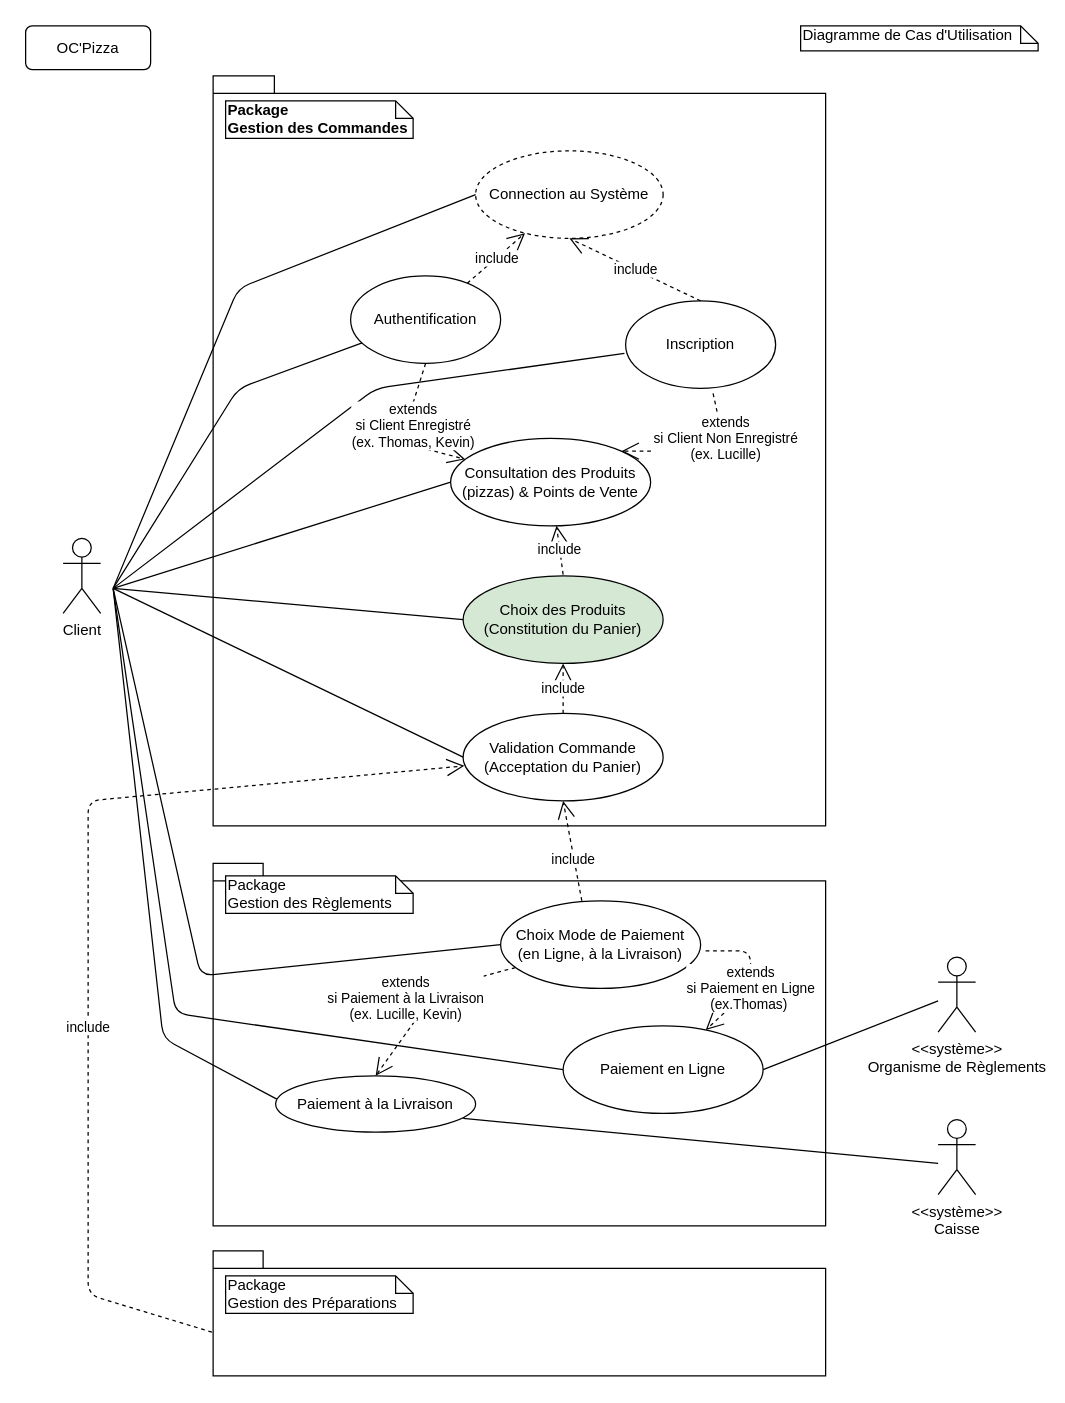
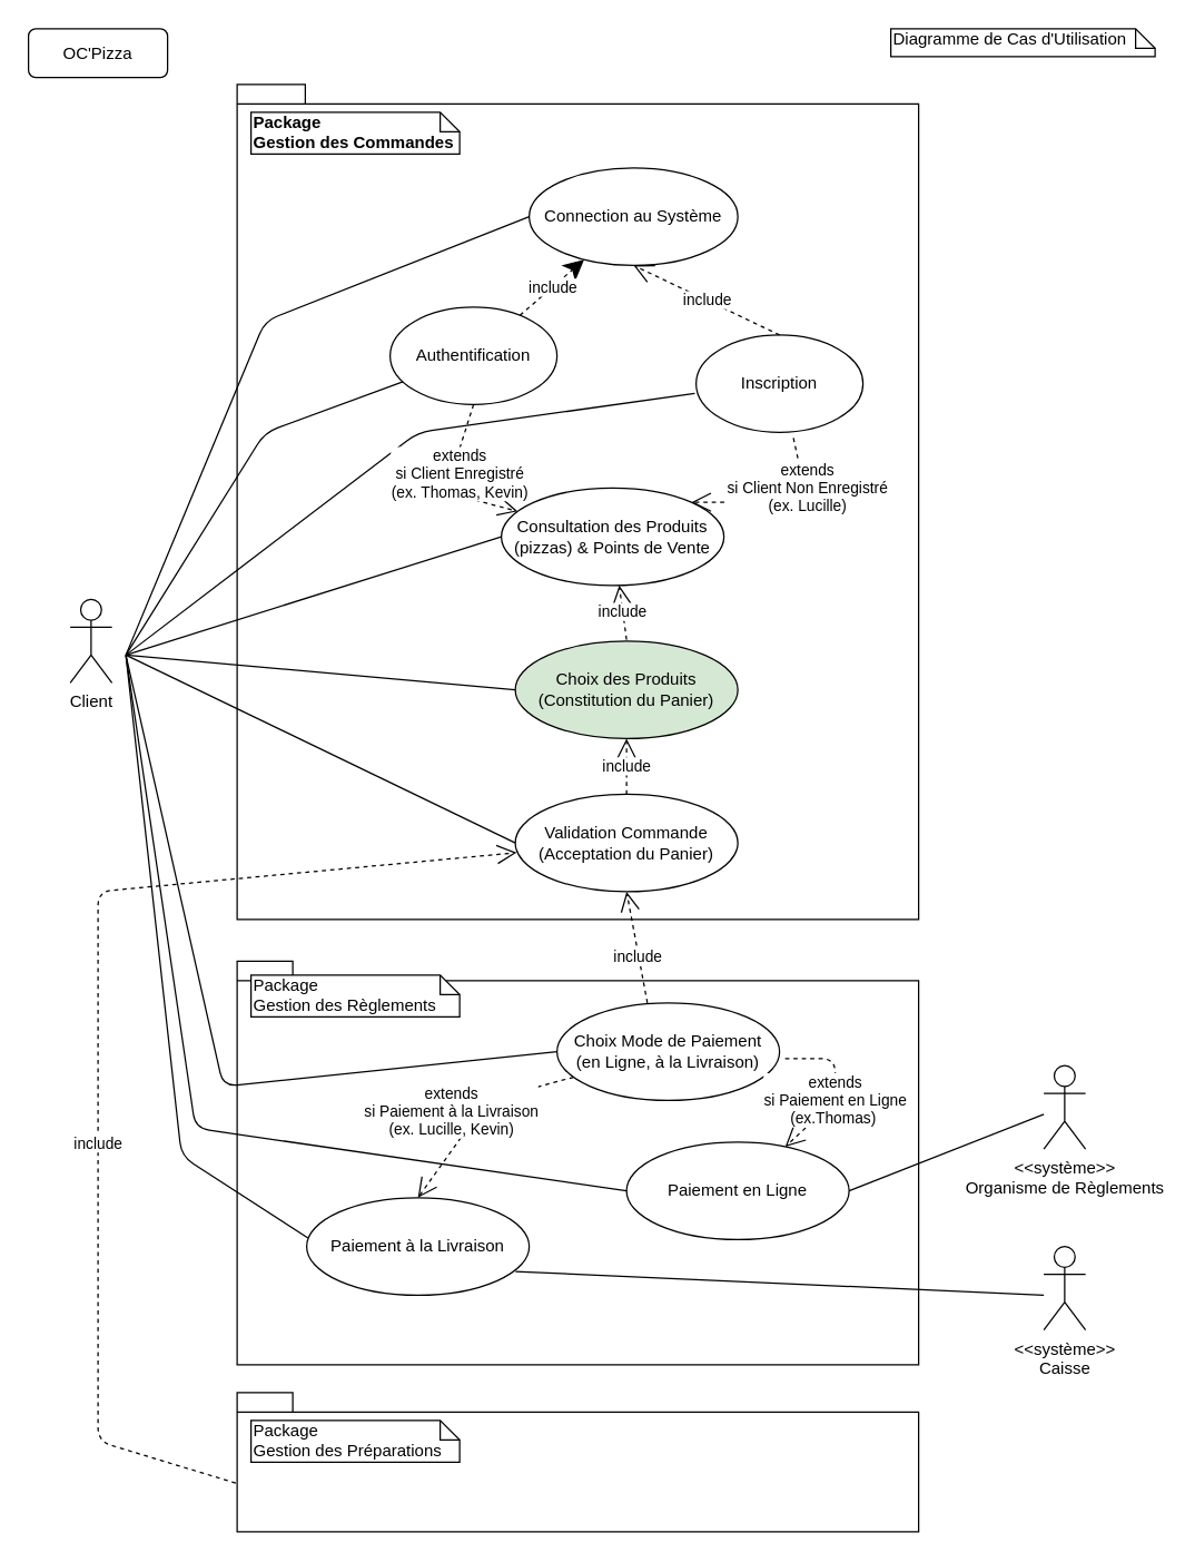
- <mxCell id="8" value="Connection au Système" style="ellipse;whiteSpace=wrap;html=1;dashed=1;" parent="1" vertex="1"><mxGeometry x="380" y="120" width="150" height="70" as="geometry" /></mxCell>
+ <mxCell id="8" value="Connection au Système" style="ellipse;whiteSpace=wrap;html=1;" parent="1" vertex="1"><mxGeometry x="380" y="120" width="150" height="70" as="geometry" /></mxCell>
- <mxCell id="30" value="include" style="endArrow=open;endSize=12;dashed=1;html=1;" parent="1" source="9" target="8" edge="1"><mxGeometry width="160" relative="1" as="geometry"><mxPoint x="375" y="219.5" as="sourcePoint" /><mxPoint x="535" y="219.5" as="targetPoint" /></mxGeometry></mxCell>
+ <mxCell id="30" value="include" style="endArrow=classic;endSize=12;dashed=1;html=1;" parent="1" source="9" target="8" edge="1"><mxGeometry width="160" relative="1" as="geometry"><mxPoint x="375" y="219.5" as="sourcePoint" /><mxPoint x="535" y="219.5" as="targetPoint" /></mxGeometry></mxCell>
- <mxCell id="38" value="Paiement à la Livraison" style="ellipse;whiteSpace=wrap;html=1;" vertex="1" parent="1"><mxGeometry x="220" y="860" width="160" height="45" as="geometry" /></mxCell>
+ <mxCell id="38" value="Paiement à la Livraison" style="ellipse;whiteSpace=wrap;html=1;" vertex="1" parent="1"><mxGeometry x="220" y="860" width="160" height="70" as="geometry" /></mxCell>
